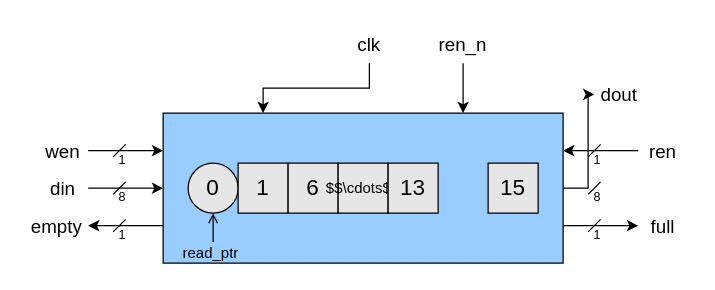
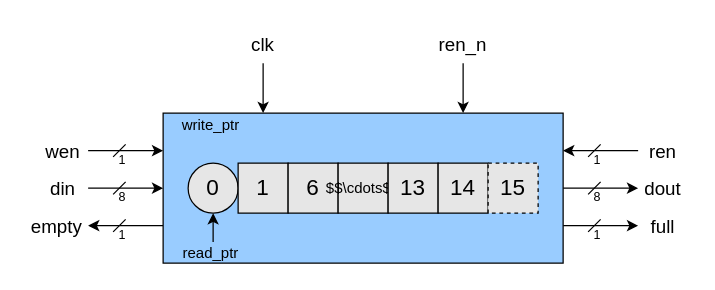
- <mxCell id="14" value="clk" style="text;html=1;align=center;verticalAlign=middle;whiteSpace=wrap;rounded=0;fontSize=15;" parent="1" vertex="1"><mxGeometry x="265" y="20" width="60" height="30" as="geometry" /></mxCell>
+ <mxCell id="14" value="clk" style="text;html=1;align=center;verticalAlign=middle;whiteSpace=wrap;rounded=0;fontSize=15;" parent="1" vertex="1"><mxGeometry x="180" y="20" width="60" height="30" as="geometry" /></mxCell>
- <mxCell id="23" value="dout" style="text;html=1;align=center;verticalAlign=middle;whiteSpace=wrap;rounded=0;fontSize=15;" parent="1" vertex="1"><mxGeometry x="475" y="60" width="40" height="30" as="geometry" /></mxCell>
+ <mxCell id="23" value="dout" style="text;html=1;align=center;verticalAlign=middle;whiteSpace=wrap;rounded=0;fontSize=15;" parent="1" vertex="1"><mxGeometry x="510" y="135" width="40" height="30" as="geometry" /></mxCell>
+ <mxCell id="28" value="write_ptr&amp;nbsp;" style="text;html=1;align=center;verticalAlign=middle;whiteSpace=wrap;rounded=0;fontSize=12;" parent="1" vertex="1"><mxGeometry x="135" y="90" width="70" height="20" as="geometry" /></mxCell>
+ <mxCell id="11" value="14" style="rounded=0;whiteSpace=wrap;html=1;fontSize=18;fillColor=#E6E6E6;" parent="1" vertex="1"><mxGeometry x="350" y="130" width="40" height="40" as="geometry" /></mxCell>
- <mxCell id="12" value="15" style="rounded=0;whiteSpace=wrap;html=1;fontSize=18;fillColor=#E6E6E6;" parent="1" vertex="1"><mxGeometry x="390" y="130" width="40" height="40" as="geometry" /></mxCell>
+ <mxCell id="12" value="15" style="rounded=0;whiteSpace=wrap;html=1;fontSize=18;fillColor=#E6E6E6;dashed=1;" parent="1" vertex="1"><mxGeometry x="390" y="130" width="40" height="40" as="geometry" /></mxCell>
- <mxCell id="26" style="edgeStyle=orthogonalEdgeStyle;rounded=0;orthogonalLoop=1;jettySize=auto;html=1;entryX=0.5;entryY=1;entryDx=0;entryDy=0;endArrow=open;" parent="1" source="27" target="6" edge="1"><mxGeometry relative="1" as="geometry" /></mxCell>
+ <mxCell id="26" style="edgeStyle=orthogonalEdgeStyle;rounded=0;orthogonalLoop=1;jettySize=auto;html=1;entryX=0.5;entryY=1;entryDx=0;entryDy=0;" parent="1" source="27" target="6" edge="1"><mxGeometry relative="1" as="geometry" /></mxCell>
